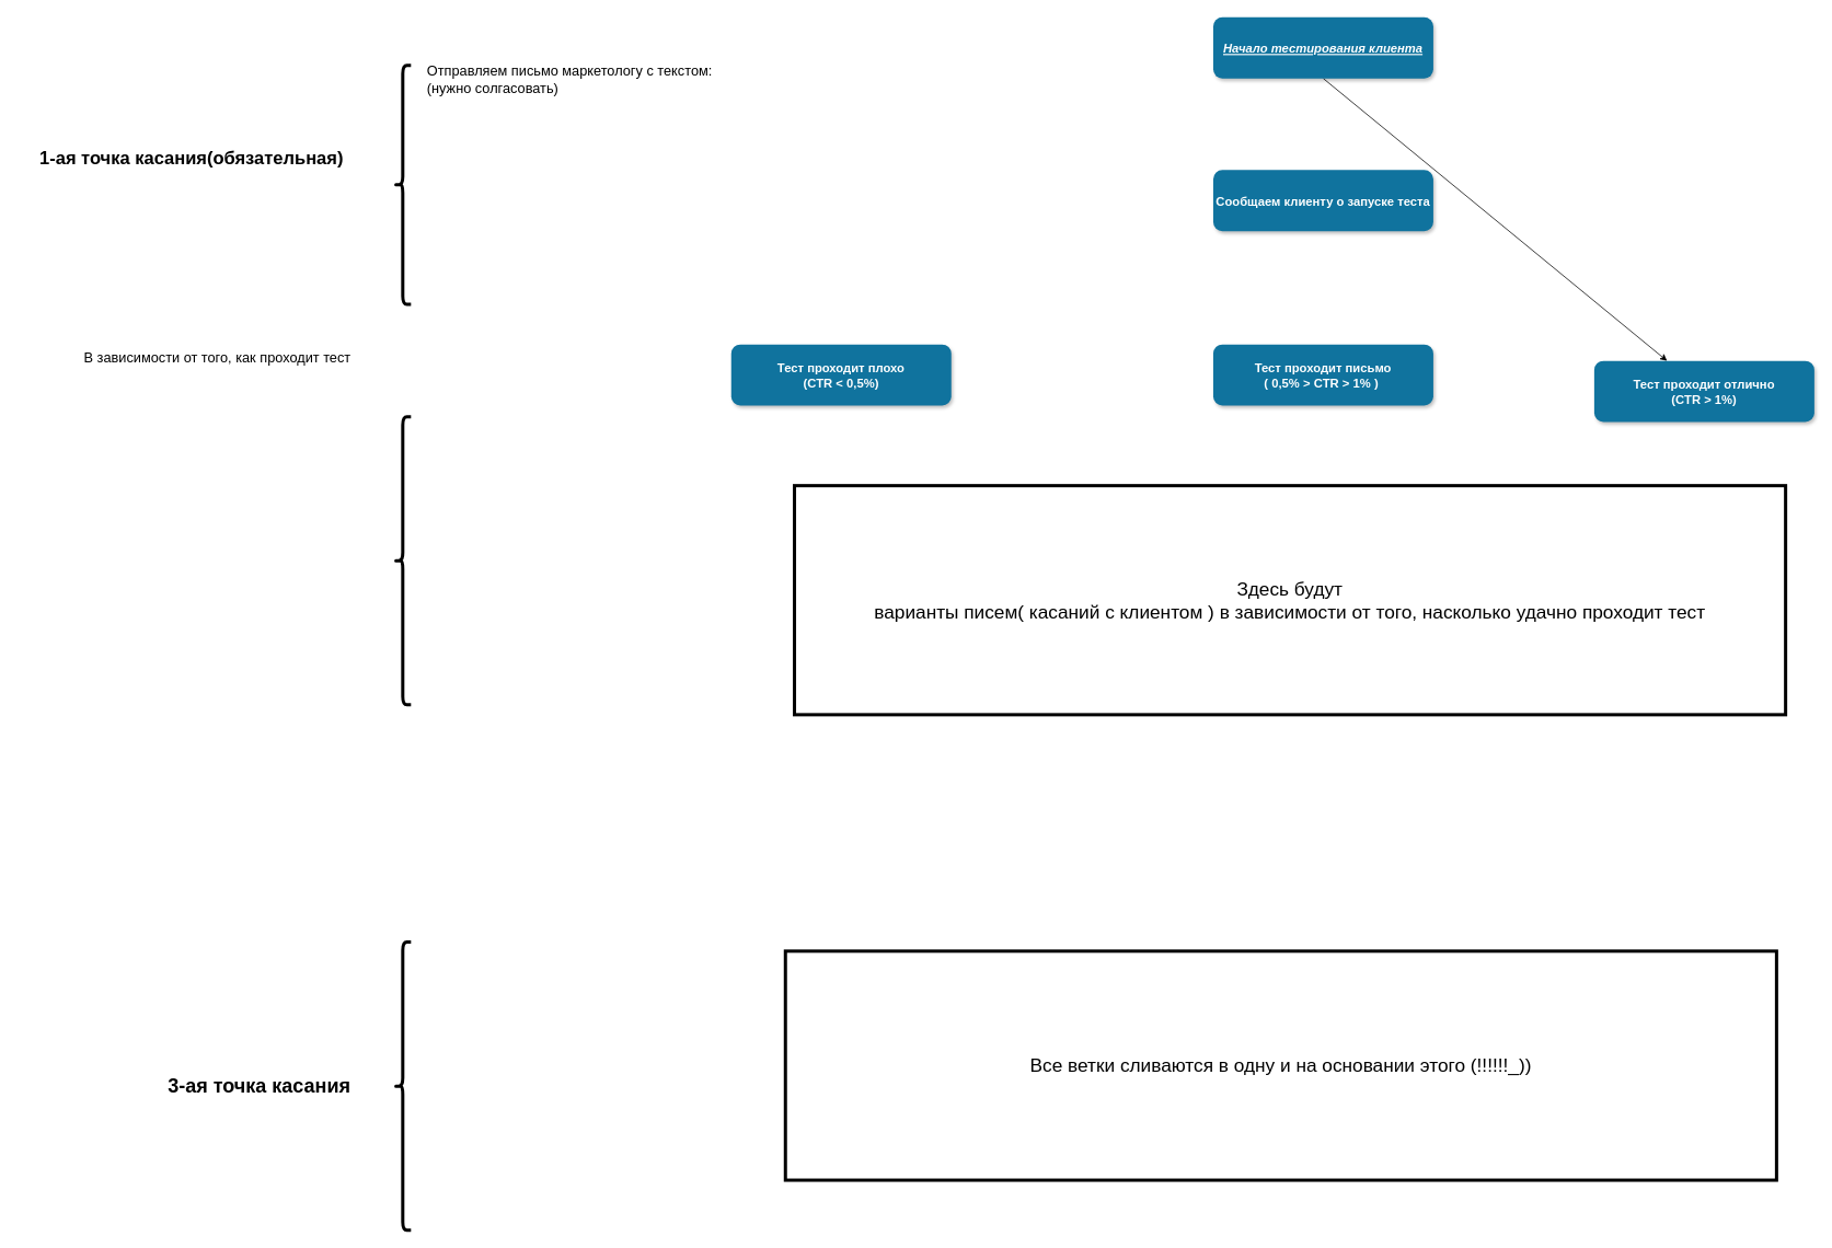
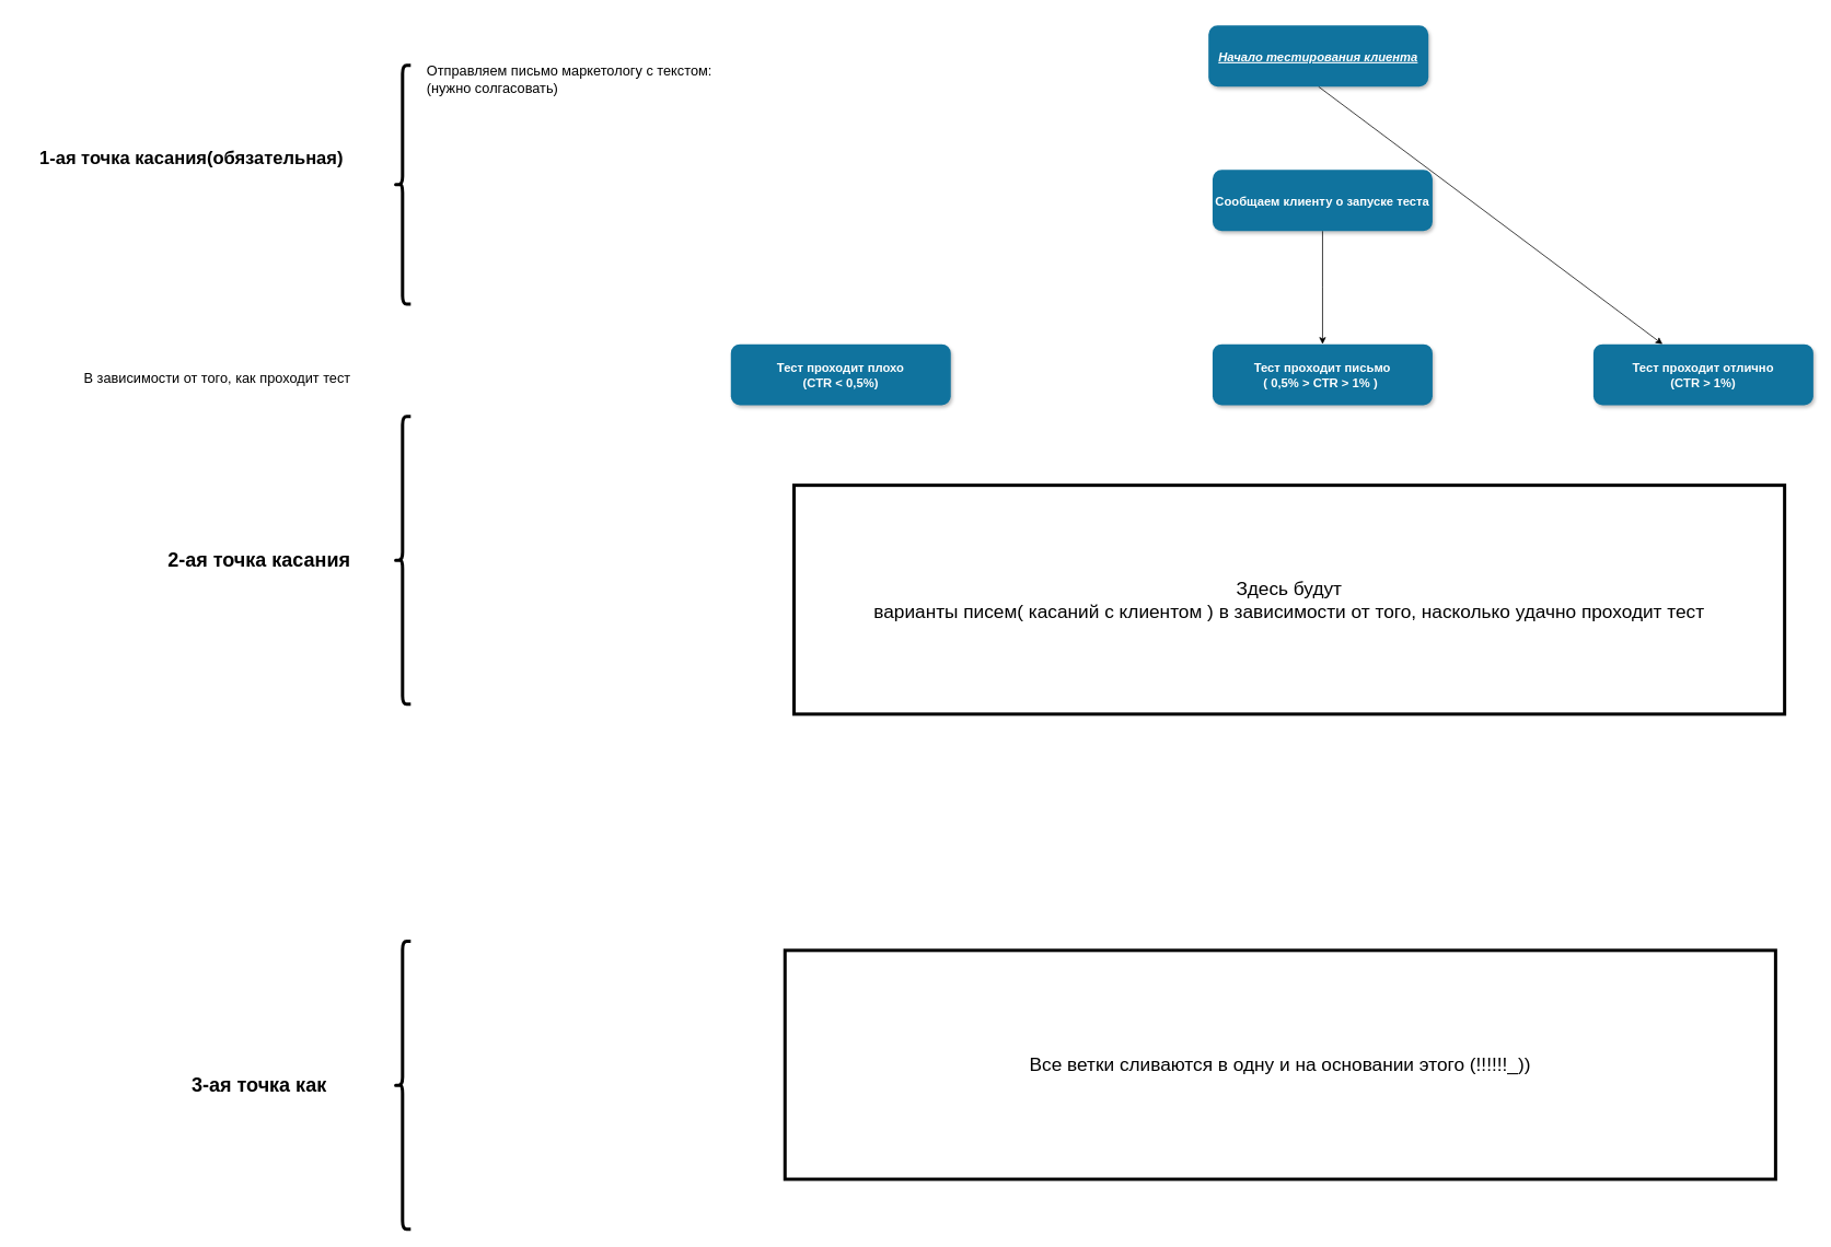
- <mxCell id="3" value="Начало тестирования клиента" style="rounded=1;fillColor=#10739E;strokeColor=none;shadow=1;gradientColor=none;fontStyle=7;fontColor=#FFFFFF;fontSize=15;" parent="1" vertex="1"><mxGeometry x="1477" y="20.5" width="268" height="74.5" as="geometry" /></mxCell>
+ <mxCell id="3" value="Начало тестирования клиента" style="rounded=1;fillColor=#10739E;strokeColor=none;shadow=1;gradientColor=none;fontStyle=7;fontColor=#FFFFFF;fontSize=15;" parent="1" vertex="1"><mxGeometry x="1472" y="30.5" width="268" height="74.5" as="geometry" /></mxCell>
+ <mxCell id="6" style="edgeStyle=elbowEdgeStyle;rounded=0;orthogonalLoop=1;jettySize=auto;html=1;exitX=0.5;exitY=1;exitDx=0;exitDy=0;fontSize=15;entryX=0.5;entryY=0;entryDx=0;entryDy=0;entryPerimeter=0;exitPerimeter=0;elbow=vertical;" edge="1" parent="1" source="7" target="9"><mxGeometry relative="1" as="geometry"><Array as="points"><mxPoint x="1611" y="349" /></Array></mxGeometry></mxCell>
- <mxCell id="11" value="В зависимости от того, как проходит тест" style="text;html=1;resizable=0;autosize=1;align=center;verticalAlign=middle;points=[];fillColor=none;strokeColor=none;rounded=0;fontSize=17;" vertex="1" parent="1"><mxGeometry x="96" y="424" width="335" height="24" as="geometry" /></mxCell>
+ <mxCell id="11" value="В зависимости от того, как проходит тест" style="text;html=1;resizable=0;autosize=1;align=center;verticalAlign=middle;points=[];fillColor=none;strokeColor=none;rounded=0;fontSize=17;" vertex="1" parent="1"><mxGeometry x="96" y="449" width="335" height="24" as="geometry" /></mxCell>
- <mxCell id="10" value="Тест проходит отлично&#10;(CTR &gt; 1%)" style="rounded=1;fillColor=#10739E;strokeColor=none;shadow=1;gradientColor=none;fontStyle=1;fontColor=#FFFFFF;fontSize=15;" vertex="1" parent="1"><mxGeometry x="1941" y="439" width="268" height="74.5" as="geometry" /></mxCell>
+ <mxCell id="10" value="Тест проходит отлично&#10;(CTR &gt; 1%)" style="rounded=1;fillColor=#10739E;strokeColor=none;shadow=1;gradientColor=none;fontStyle=1;fontColor=#FFFFFF;fontSize=15;" vertex="1" parent="1"><mxGeometry x="1941" y="419" width="268" height="74.5" as="geometry" /></mxCell>
+ <mxCell id="13" value="2-ая точка касания" style="text;html=1;strokeColor=none;fillColor=none;align=center;verticalAlign=middle;whiteSpace=wrap;rounded=0;fontSize=24;fontStyle=1" vertex="1" parent="1"><mxGeometry x="185" y="656.5" width="261" height="52" as="geometry" /></mxCell>
- <mxCell id="17" value="3-ая точка касания" style="text;html=1;strokeColor=none;fillColor=none;align=center;verticalAlign=middle;whiteSpace=wrap;rounded=0;fontSize=24;fontStyle=1" vertex="1" parent="1"><mxGeometry x="185" y="1296.5" width="261" height="52" as="geometry" /></mxCell>
+ <mxCell id="17" value="3-ая точка как" style="text;html=1;strokeColor=none;fillColor=none;align=center;verticalAlign=middle;whiteSpace=wrap;rounded=0;fontSize=24;fontStyle=1" vertex="1" parent="1"><mxGeometry x="185" y="1296.5" width="261" height="52" as="geometry" /></mxCell>
